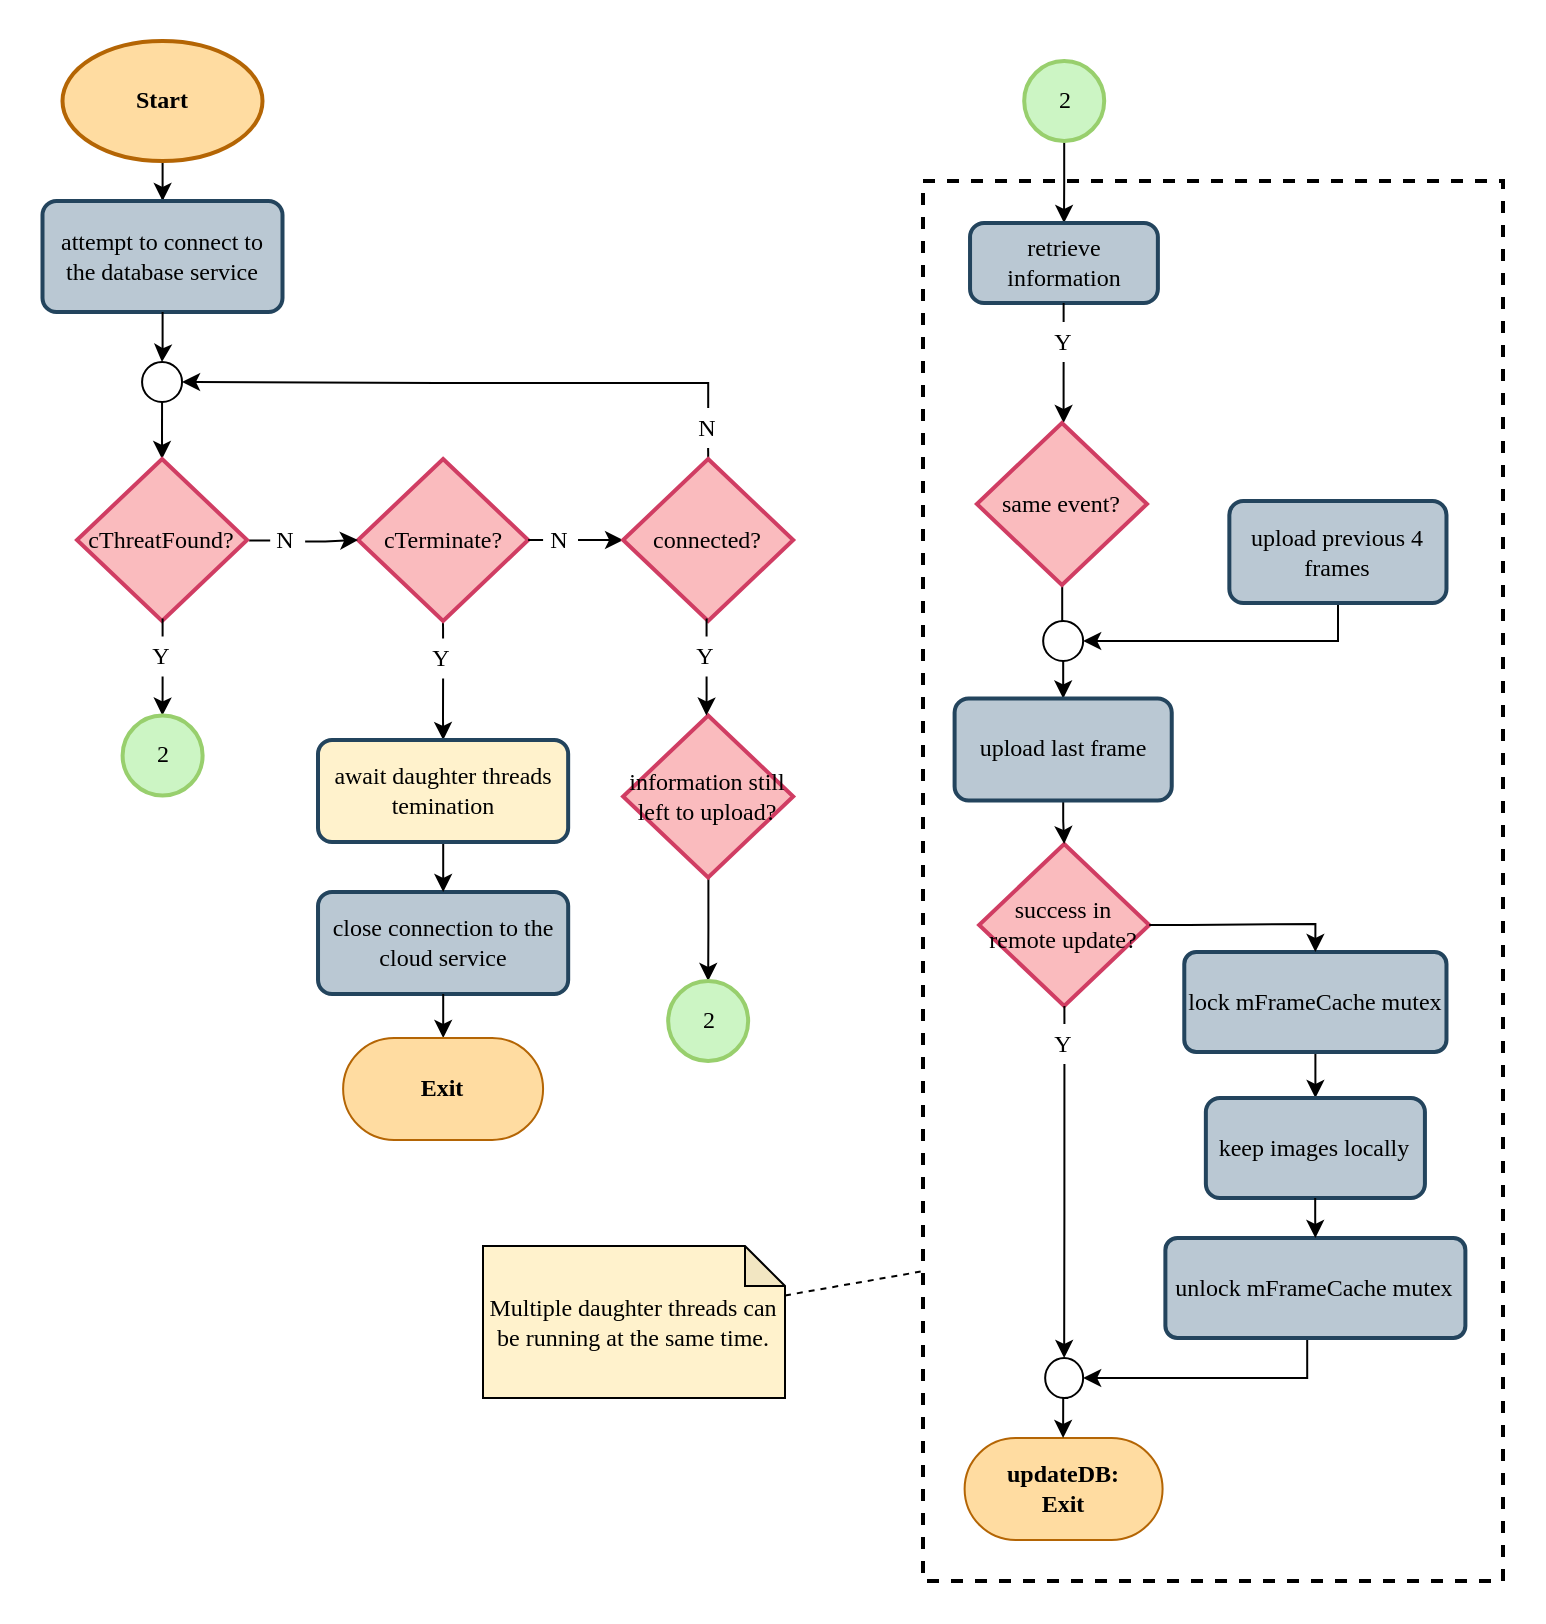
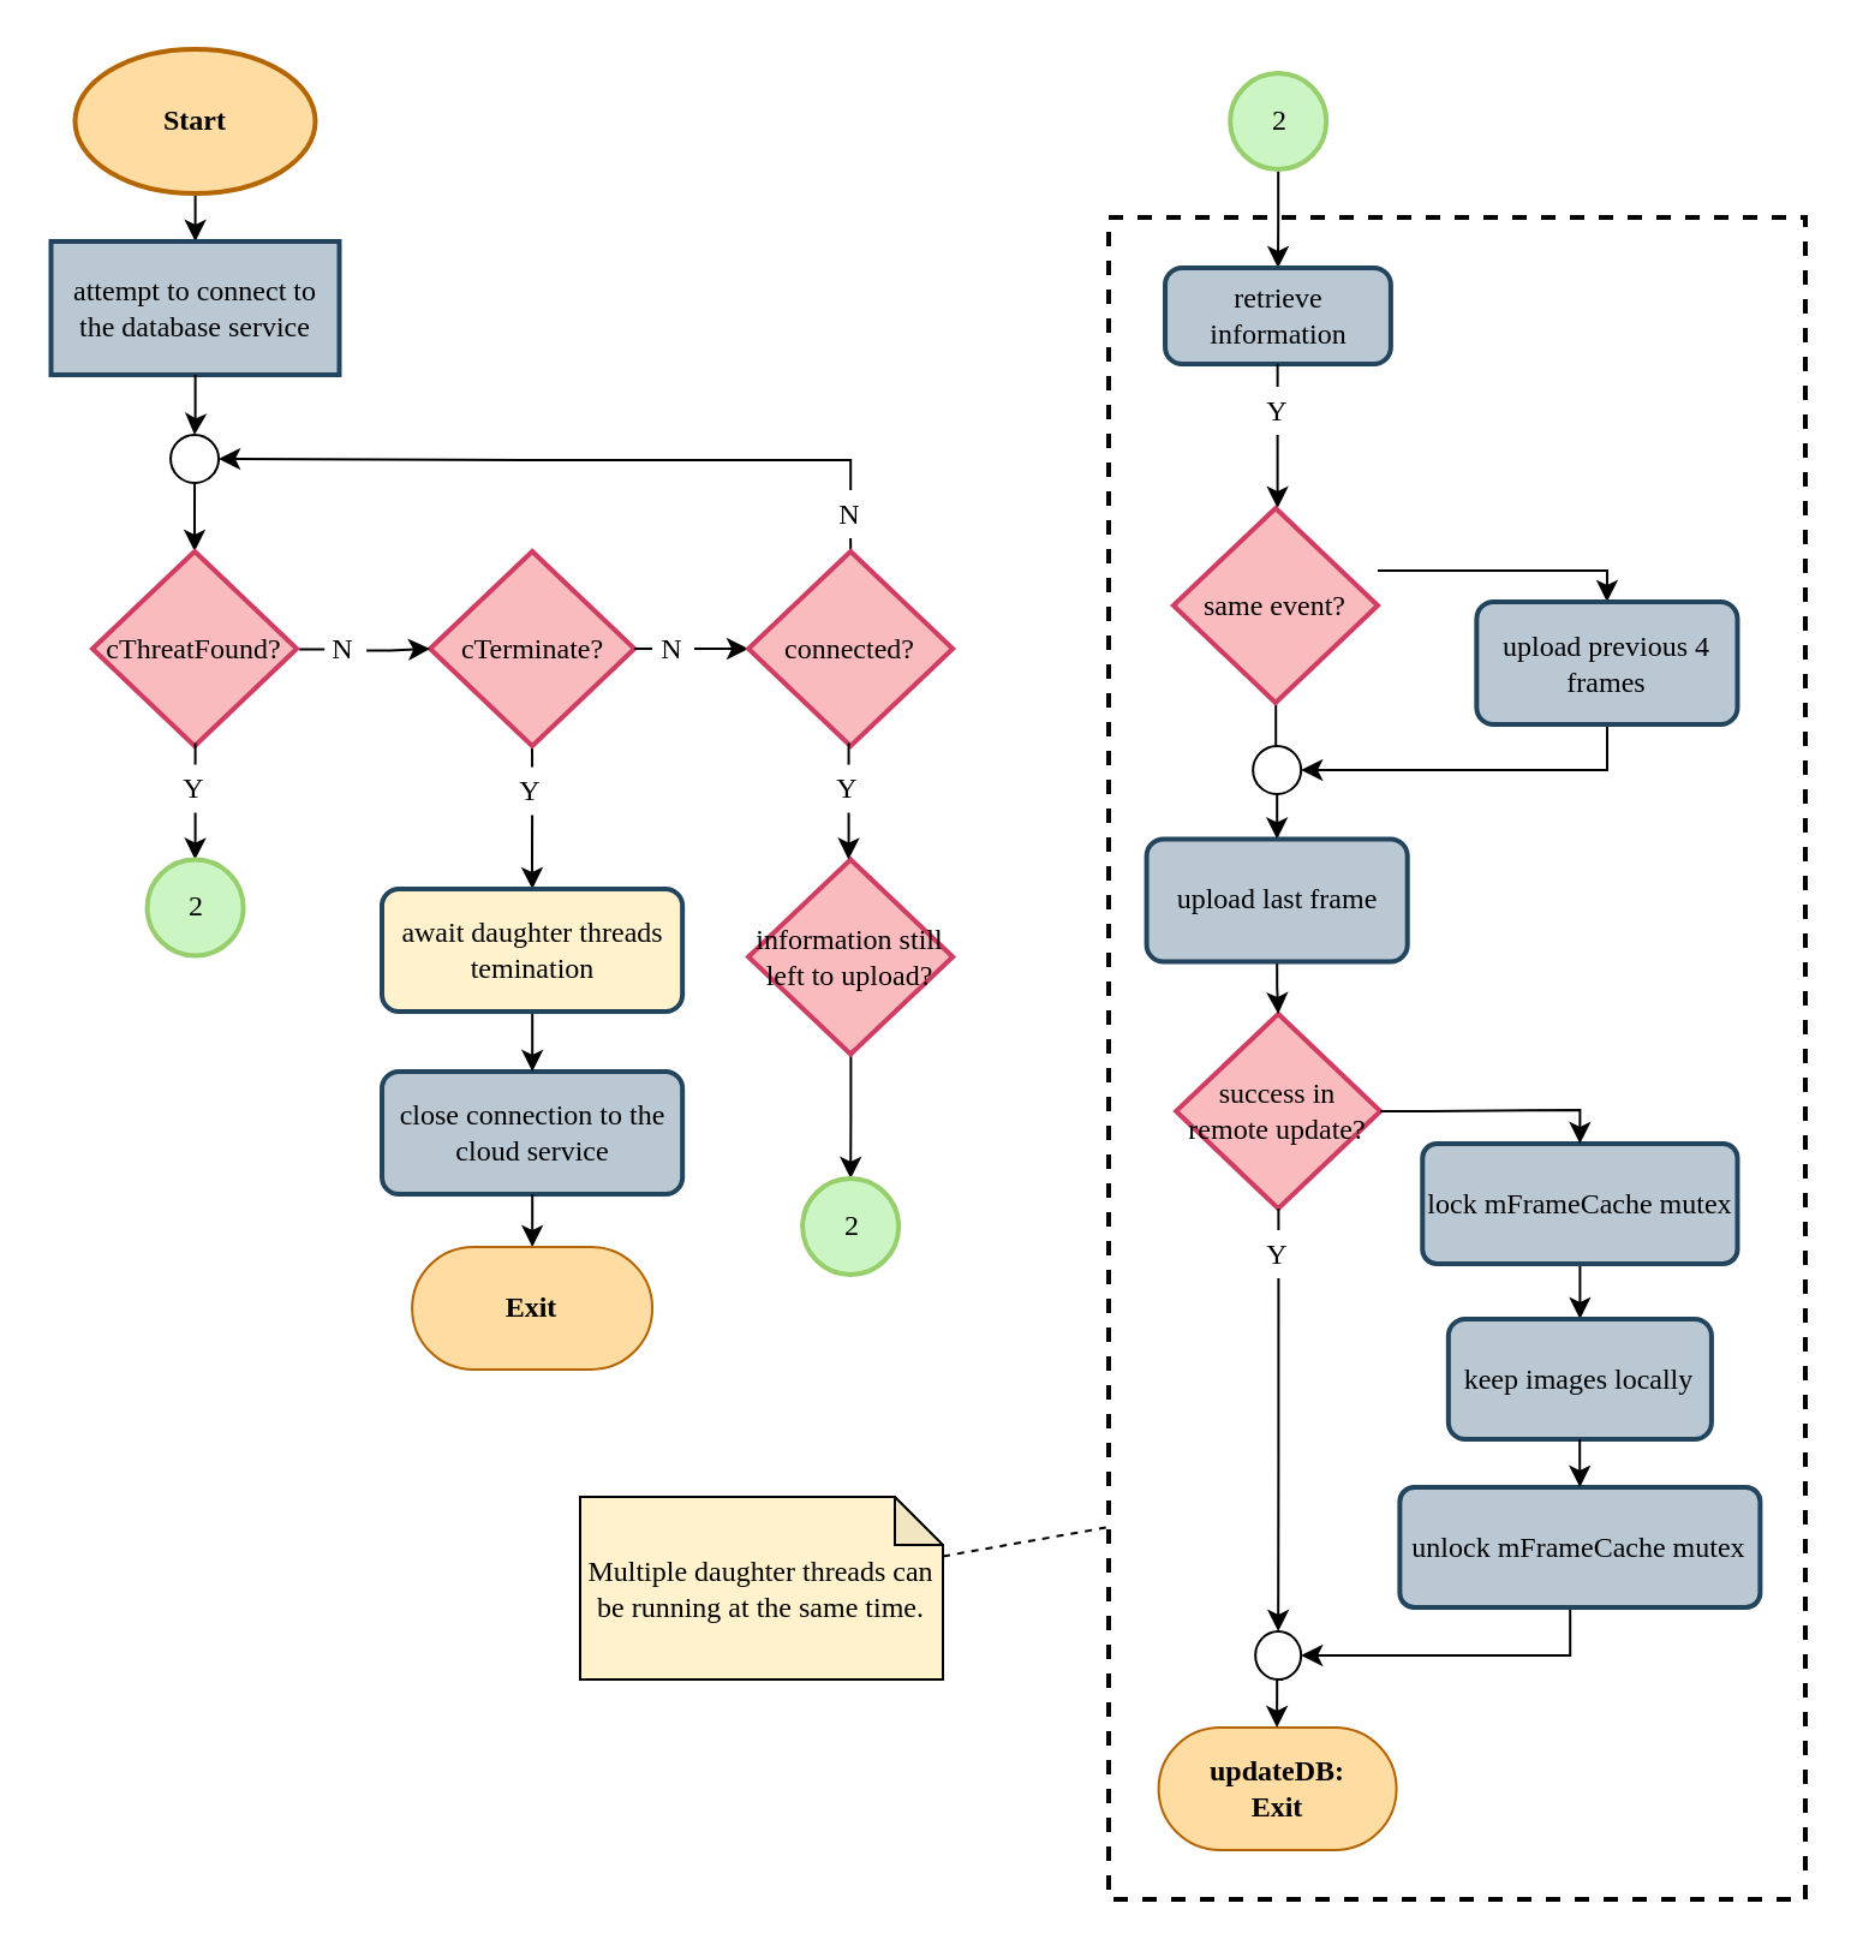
- <mxCell id="5" value="attempt to connect to the database service" style="rounded=1;whiteSpace=wrap;html=1;absoluteArcSize=1;arcSize=14;strokeWidth=2;fillColor=#bac8d3;strokeColor=#23445d;fontFamily=Consolas;" parent="1" vertex="1"><mxGeometry x="20.75" y="100" width="120" height="55.5" as="geometry" /></mxCell>
+ <mxCell id="5" value="attempt to connect to the database service" style="whiteSpace=wrap;html=1;absoluteArcSize=1;arcSize=14;strokeWidth=2;fillColor=#bac8d3;strokeColor=#23445d;fontFamily=Consolas;rounded=0;" parent="1" vertex="1"><mxGeometry x="20.75" y="100" width="120" height="55.5" as="geometry" /></mxCell>
+ <mxCell id="15" style="edgeStyle=orthogonalEdgeStyle;rounded=0;orthogonalLoop=1;jettySize=auto;html=1;entryX=0.5;entryY=0;entryDx=0;entryDy=0;" edge="1" parent="1" source="17" target="33"><mxGeometry relative="1" as="geometry"><Array as="points"><mxPoint x="594" y="237" /><mxPoint x="669" y="237" /></Array></mxGeometry></mxCell>
